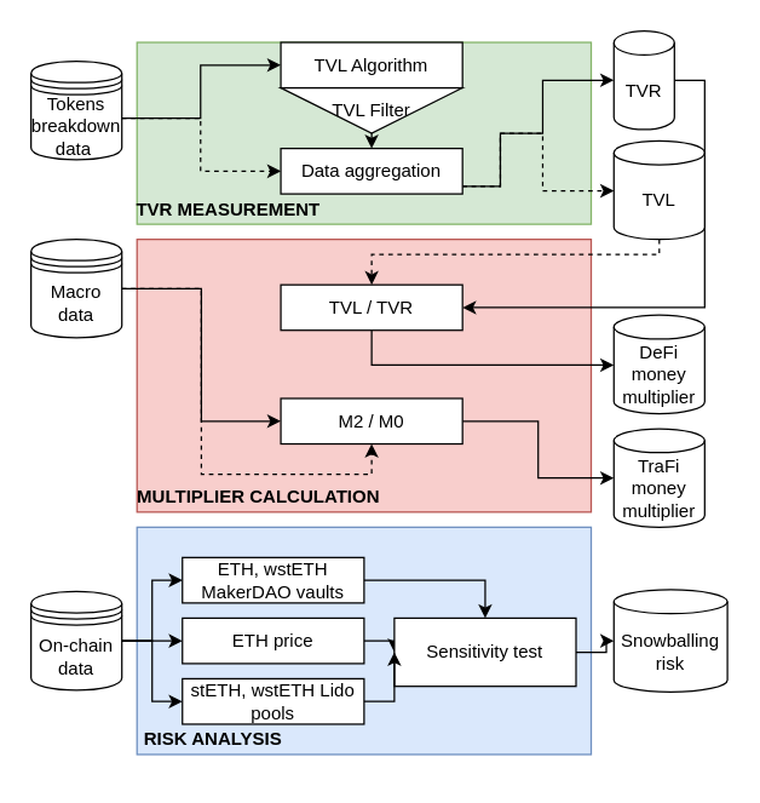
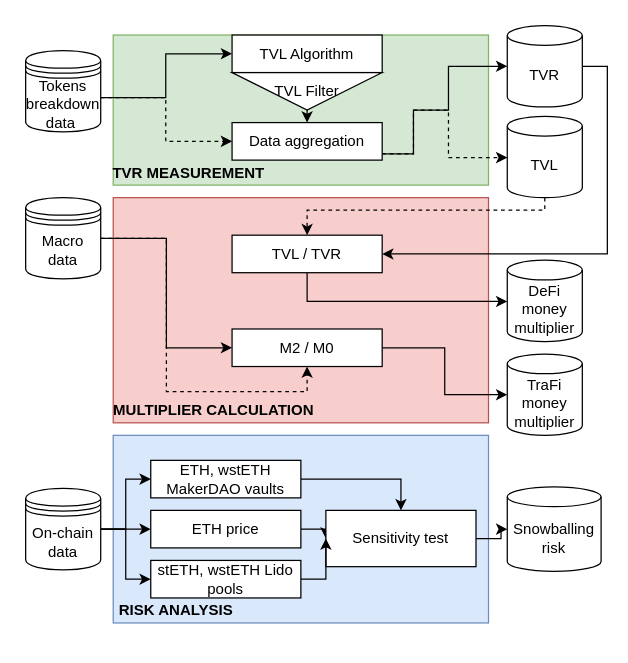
- <mxCell id="9" value="TVR" style="shape=cylinder3;whiteSpace=wrap;html=1;boundedLbl=1;backgroundOutline=1;size=7.88;" vertex="1" parent="1"><mxGeometry x="405" y="20" width="40" height="65" as="geometry" /></mxCell>
+ <mxCell id="9" value="TVR" style="shape=cylinder3;whiteSpace=wrap;html=1;boundedLbl=1;backgroundOutline=1;size=7.88;" vertex="1" parent="1"><mxGeometry x="405" width="60" height="65" as="geometry" y="20" /></mxCell>
